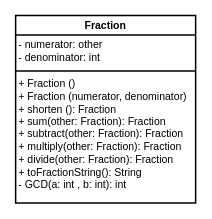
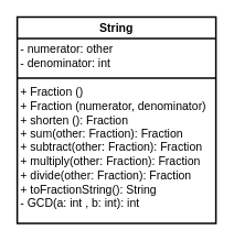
- <mxCell id="2" value="Fraction" style="swimlane;fontStyle=1;align=center;verticalAlign=top;childLayout=stackLayout;horizontal=1;startSize=26;horizontalStack=0;resizeParent=1;resizeParentMax=0;resizeLast=0;collapsible=1;marginBottom=0;whiteSpace=wrap;html=1;strokeWidth=2;fontSize=14;spacingTop=0;spacing=0;" vertex="1" parent="1"><mxGeometry x="20" y="20" width="240" height="250" as="geometry" /></mxCell>
+ <mxCell id="2" value="String" style="swimlane;fontStyle=1;align=center;verticalAlign=top;childLayout=stackLayout;horizontal=1;startSize=26;horizontalStack=0;resizeParent=1;resizeParentMax=0;resizeLast=0;collapsible=1;marginBottom=0;whiteSpace=wrap;html=1;strokeWidth=2;fontSize=14;spacingTop=0;spacing=0;" vertex="1" parent="1"><mxGeometry x="20" y="20" width="240" height="250" as="geometry" /></mxCell>
